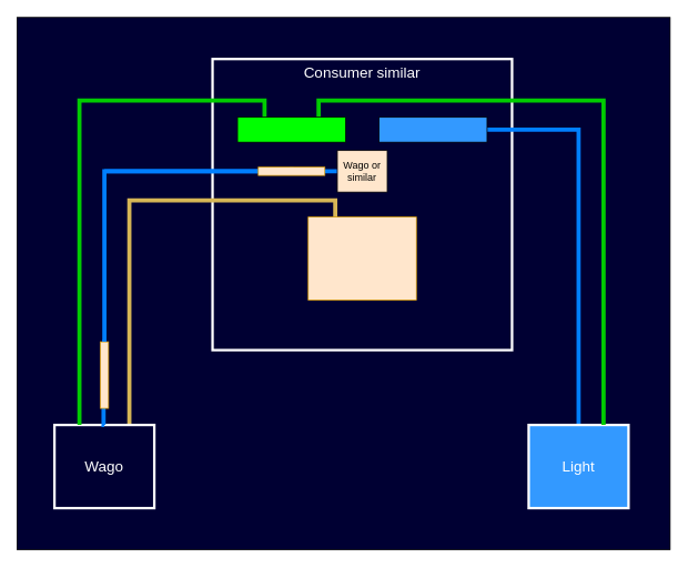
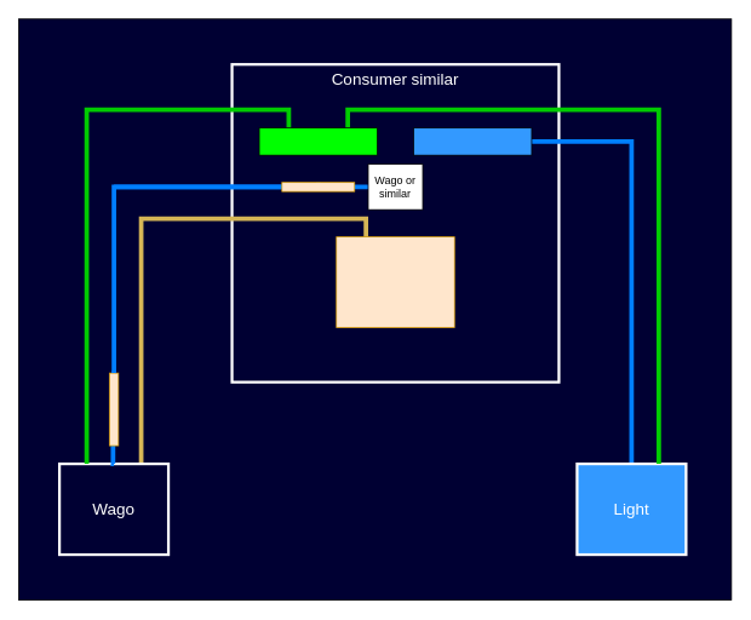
- <mxCell id="16" value="Wago or similar" style="rounded=0;whiteSpace=wrap;html=1;fillColor=#ffe6cc;" vertex="1" parent="1"><mxGeometry x="405" y="180" width="60" height="50" as="geometry" /></mxCell>
+ <mxCell id="16" value="Wago or similar" style="rounded=0;whiteSpace=wrap;html=1;" vertex="1" parent="1"><mxGeometry x="405" y="180" width="60" height="50" as="geometry" /></mxCell>
